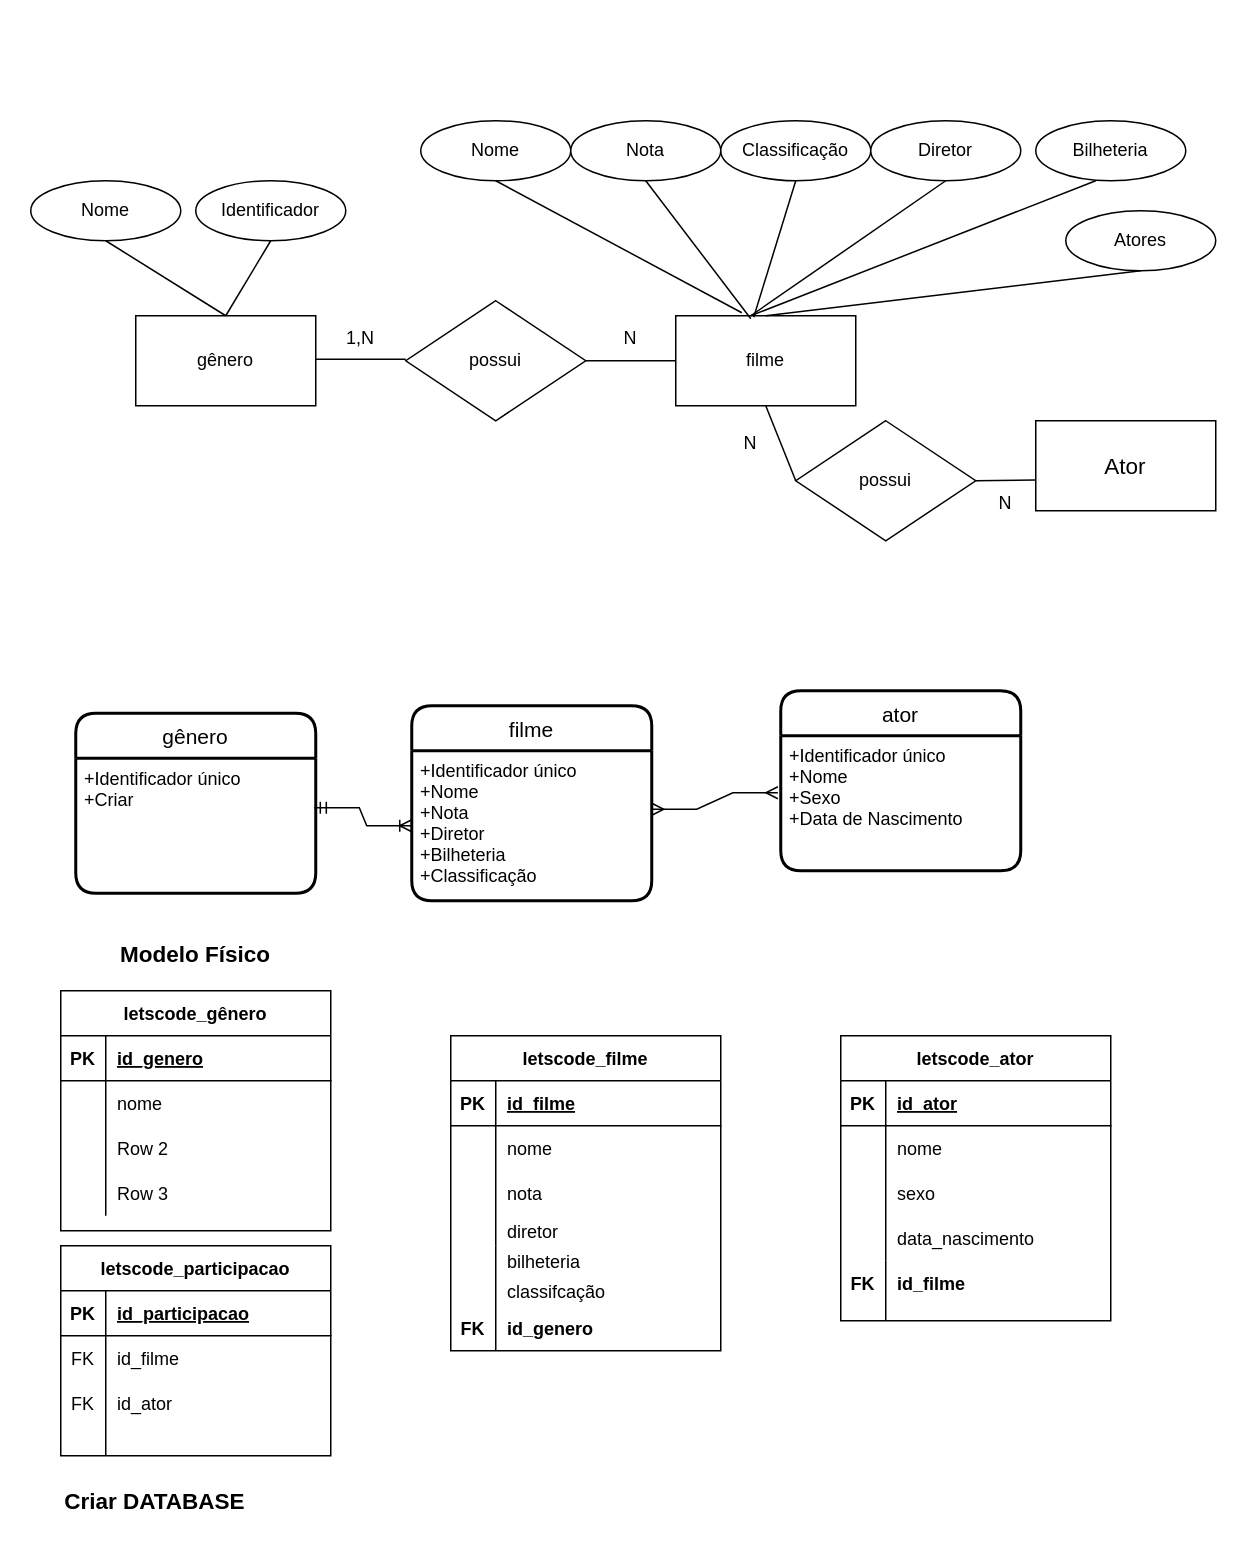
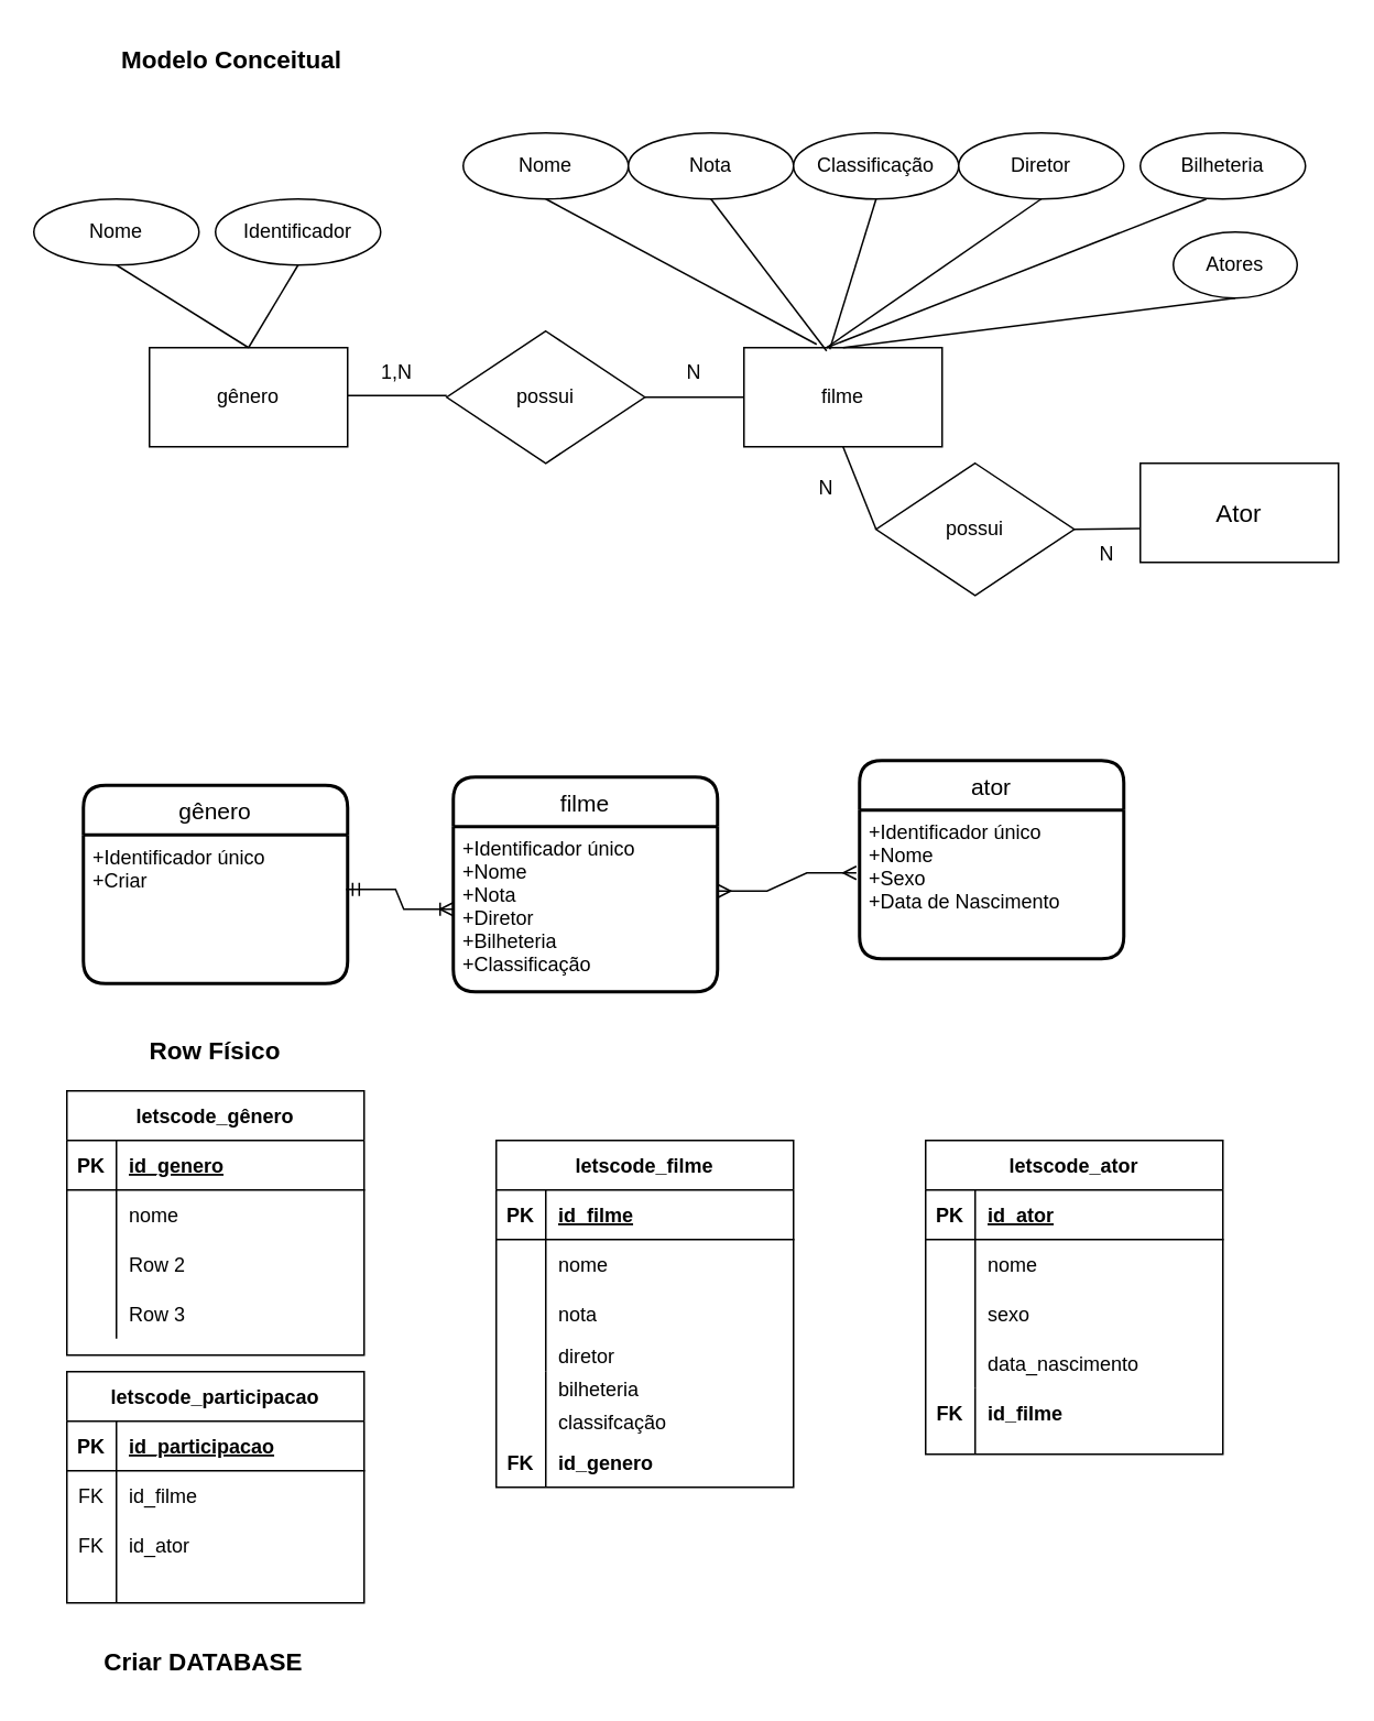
+ <mxCell id="29" value="Modelo Conceitual" style="text;html=1;strokeColor=none;fillColor=none;align=center;verticalAlign=middle;whiteSpace=wrap;rounded=0;fontSize=15;fontStyle=1" vertex="1" parent="1"><mxGeometry x="50" y="20" width="180" height="30" as="geometry" /></mxCell>
- <mxCell id="26" value="Atores" style="ellipse;whiteSpace=wrap;html=1;align=center;" vertex="1" parent="1"><mxGeometry x="710" y="140" width="100" height="40" as="geometry" /></mxCell>
+ <mxCell id="26" value="Atores" style="ellipse;whiteSpace=wrap;html=1;align=center;" vertex="1" parent="1"><mxGeometry x="710" y="140" width="75" height="40" as="geometry" /></mxCell>
- <mxCell id="40" value="Modelo Físico" style="text;html=1;strokeColor=none;fillColor=none;align=center;verticalAlign=middle;whiteSpace=wrap;rounded=0;fontSize=15;fontStyle=1" vertex="1" parent="1"><mxGeometry x="40" y="620" width="180" height="30" as="geometry" /></mxCell>
+ <mxCell id="40" value="Row Físico" style="text;html=1;strokeColor=none;fillColor=none;align=center;verticalAlign=middle;whiteSpace=wrap;rounded=0;fontSize=15;fontStyle=1" vertex="1" parent="1"><mxGeometry x="40" y="620" width="180" height="30" as="geometry" /></mxCell>
- <mxCell id="104" value="Criar DATABASE&amp;nbsp;" style="text;html=1;strokeColor=none;fillColor=none;align=center;verticalAlign=middle;whiteSpace=wrap;rounded=0;fontSize=15;fontStyle=1" vertex="1" parent="1"><mxGeometry x="30" y="985" width="150" height="30" as="geometry" /></mxCell>
+ <mxCell id="104" value="Criar DATABASE&amp;nbsp;" style="text;html=1;strokeColor=none;fillColor=none;align=center;verticalAlign=middle;whiteSpace=wrap;rounded=0;fontSize=15;fontStyle=1" vertex="1" parent="1"><mxGeometry x="50" y="990" width="150" height="30" as="geometry" /></mxCell>
